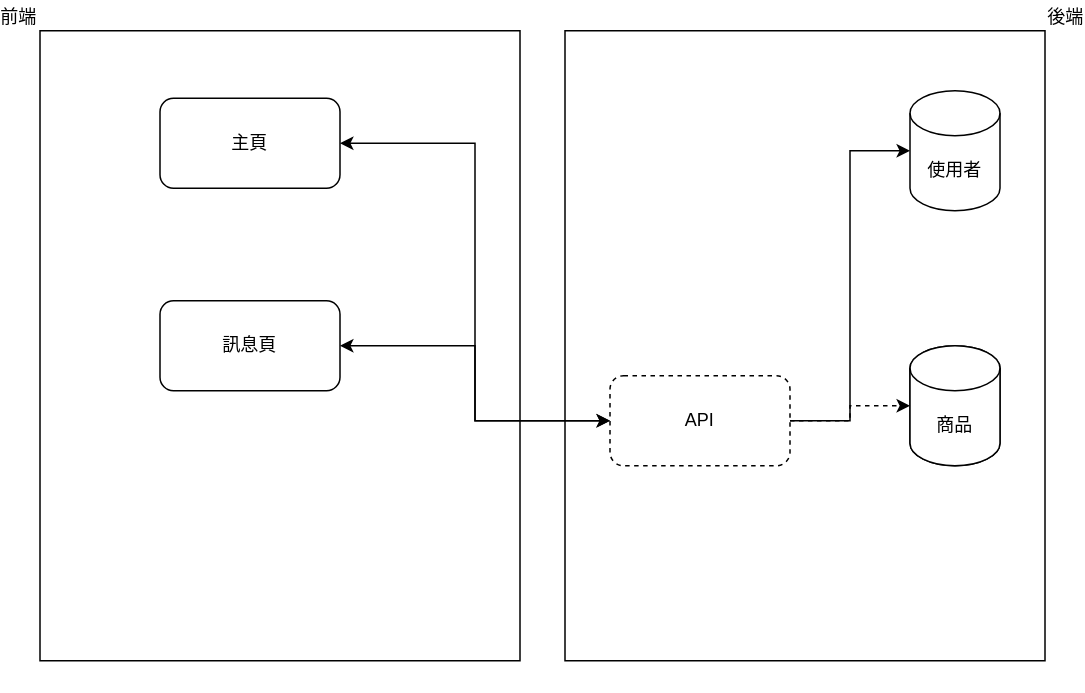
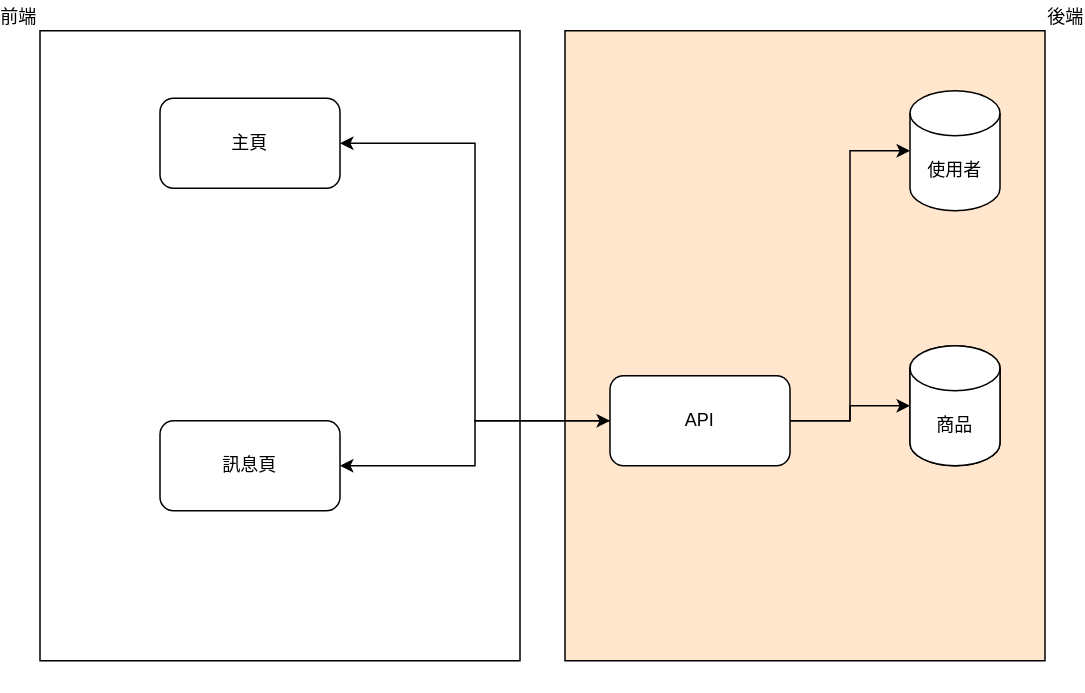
- <mxCell id="10" style="edgeStyle=orthogonalEdgeStyle;rounded=0;orthogonalLoop=1;jettySize=auto;html=1;exitX=1;exitY=0.5;exitDx=0;exitDy=0;entryX=0;entryY=0.5;entryDx=0;entryDy=0;startArrow=classic;startFill=1;" edge="1" parent="1" source="11" target="7"><mxGeometry relative="1" as="geometry" /></mxCell>
+ <mxCell id="10" style="edgeStyle=orthogonalEdgeStyle;rounded=0;orthogonalLoop=1;jettySize=auto;html=1;exitX=1;exitY=0.5;exitDx=0;exitDy=0;entryX=0;entryY=0.5;entryDx=0;entryDy=0;startArrow=classic;startFill=1;endArrow=none;" edge="1" parent="1" source="11" target="7"><mxGeometry relative="1" as="geometry" /></mxCell>
- <mxCell id="13" value="訊息頁" style="rounded=1;whiteSpace=wrap;html=1;" vertex="1" parent="1"><mxGeometry x="100" y="200" width="120" height="60" as="geometry" /></mxCell>
+ <mxCell id="13" value="訊息頁" style="rounded=1;whiteSpace=wrap;html=1;" vertex="1" parent="1"><mxGeometry x="100" y="280" width="120" height="60" as="geometry" /></mxCell>
- <mxCell id="3" value="後端" style="rounded=0;whiteSpace=wrap;html=1;labelPosition=right;verticalLabelPosition=top;align=left;verticalAlign=bottom;" vertex="1" parent="1"><mxGeometry x="370" y="20" width="320" height="420" as="geometry" /></mxCell>
+ <mxCell id="3" value="後端" style="rounded=0;whiteSpace=wrap;html=1;labelPosition=right;verticalLabelPosition=top;align=left;verticalAlign=bottom;fillColor=#ffe6cc;" vertex="1" parent="1"><mxGeometry x="370" y="20" width="320" height="420" as="geometry" /></mxCell>
- <mxCell id="9" style="edgeStyle=orthogonalEdgeStyle;rounded=0;orthogonalLoop=1;jettySize=auto;html=1;exitX=1;exitY=0.5;exitDx=0;exitDy=0;entryX=0;entryY=0.5;entryDx=0;entryDy=0;entryPerimeter=0;dashed=1;" edge="1" parent="1" source="7" target="6"><mxGeometry relative="1" as="geometry" /></mxCell>
+ <mxCell id="9" style="edgeStyle=orthogonalEdgeStyle;rounded=0;orthogonalLoop=1;jettySize=auto;html=1;exitX=1;exitY=0.5;exitDx=0;exitDy=0;entryX=0;entryY=0.5;entryDx=0;entryDy=0;entryPerimeter=0;" edge="1" parent="1" source="7" target="6"><mxGeometry relative="1" as="geometry" /></mxCell>
- <mxCell id="7" value="API" style="rounded=1;whiteSpace=wrap;html=1;dashed=1;" vertex="1" parent="1"><mxGeometry x="400" y="250" width="120" height="60" as="geometry" /></mxCell>
+ <mxCell id="7" value="API" style="rounded=1;whiteSpace=wrap;html=1;" vertex="1" parent="1"><mxGeometry x="400" y="250" width="120" height="60" as="geometry" /></mxCell>
